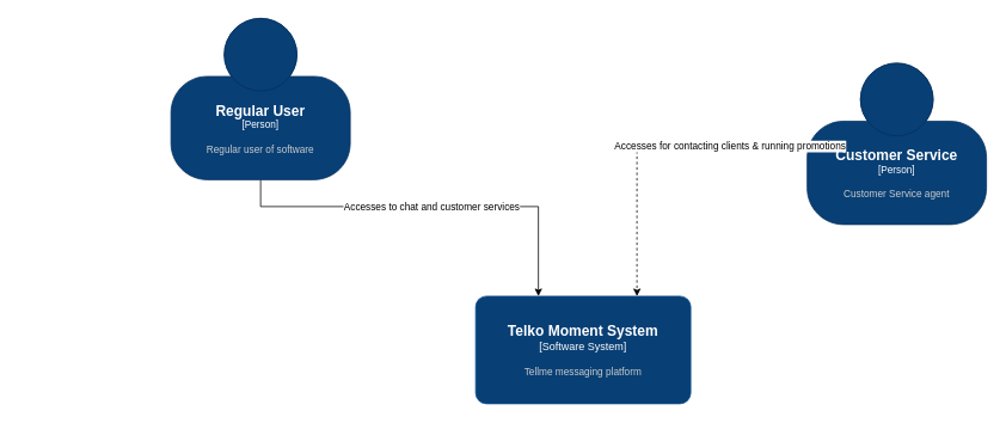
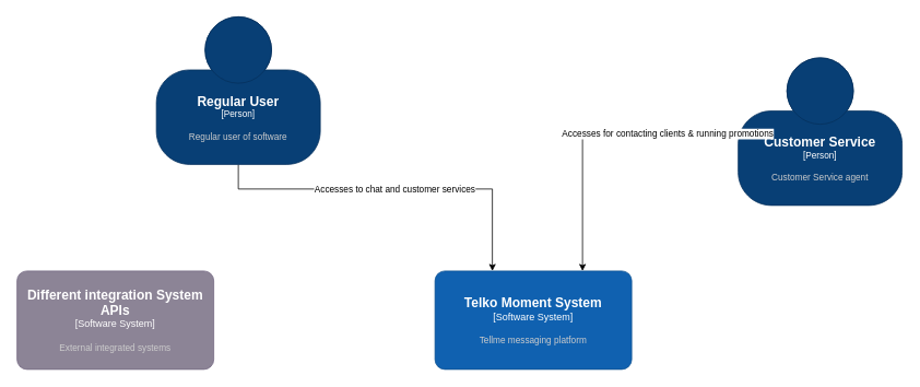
- <mxCell id="8" style="edgeStyle=orthogonalEdgeStyle;rounded=0;orthogonalLoop=1;jettySize=auto;html=1;entryX=0.75;entryY=0;entryDx=0;entryDy=0;entryPerimeter=0;dashed=1;" edge="1" parent="1" source="5" target="6"><mxGeometry relative="1" as="geometry" /></mxCell>
+ <mxCell id="8" style="edgeStyle=orthogonalEdgeStyle;rounded=0;orthogonalLoop=1;jettySize=auto;html=1;entryX=0.75;entryY=0;entryDx=0;entryDy=0;entryPerimeter=0;" edge="1" parent="1" source="5" target="6"><mxGeometry relative="1" as="geometry" /></mxCell>
+ <mxCell id="7" value="&lt;font style=&quot;font-size: 16px&quot;&gt;&lt;b&gt;Different integration System APIs&lt;/b&gt;&lt;/font&gt;&lt;div&gt;[Software System]&lt;/div&gt;&lt;br&gt;&lt;div&gt;&lt;font style=&quot;font-size: 11px&quot;&gt;&lt;font color=&quot;#cccccc&quot;&gt;External integrated systems&lt;/font&gt;&lt;/div&gt;" style="rounded=1;whiteSpace=wrap;html=1;labelBackgroundColor=none;fillColor=#8C8496;fontColor=#ffffff;align=center;arcSize=10;strokeColor=#736782;metaEdit=1;resizable=0;points=[[0.25,0,0],[0.5,0,0],[0.75,0,0],[1,0.25,0],[1,0.5,0],[1,0.75,0],[0.75,1,0],[0.5,1,0],[0.25,1,0],[0,0.75,0],[0,0.5,0],[0,0.25,0]];" vertex="1" parent="1"><mxGeometry x="20" y="330" width="240" height="120" as="geometry" /></mxCell>
- <mxCell id="6" value="&lt;font style=&quot;font-size: 16px&quot;&gt;&lt;b&gt;Telko Moment System&lt;/b&gt;&lt;/font&gt;&lt;div&gt;[Software System]&lt;/div&gt;&lt;br&gt;&lt;div&gt;&lt;font style=&quot;font-size: 11px&quot;&gt;&lt;font color=&quot;#cccccc&quot;&gt;Tellme messaging platform&lt;/font&gt;&lt;/div&gt;" style="rounded=1;whiteSpace=wrap;html=1;labelBackgroundColor=none;fillColor=#083f75;fontColor=#ffffff;align=center;arcSize=10;strokeColor=#0D5091;metaEdit=1;resizable=0;points=[[0.25,0,0],[0.5,0,0],[0.75,0,0],[1,0.25,0],[1,0.5,0],[1,0.75,0],[0.75,1,0],[0.5,1,0],[0.25,1,0],[0,0.75,0],[0,0.5,0],[0,0.25,0]];" vertex="1" parent="1"><mxGeometry x="530" y="330" width="240" height="120" as="geometry" /></mxCell>
+ <mxCell id="6" value="&lt;font style=&quot;font-size: 16px&quot;&gt;&lt;b&gt;Telko Moment System&lt;/b&gt;&lt;/font&gt;&lt;div&gt;[Software System]&lt;/div&gt;&lt;br&gt;&lt;div&gt;&lt;font style=&quot;font-size: 11px&quot;&gt;&lt;font color=&quot;#cccccc&quot;&gt;Tellme messaging platform&lt;/font&gt;&lt;/div&gt;" style="rounded=1;whiteSpace=wrap;html=1;labelBackgroundColor=none;fillColor=#1061B0;fontColor=#ffffff;align=center;arcSize=10;strokeColor=#0D5091;metaEdit=1;resizable=0;points=[[0.25,0,0],[0.5,0,0],[0.75,0,0],[1,0.25,0],[1,0.5,0],[1,0.75,0],[0.75,1,0],[0.5,1,0],[0.25,1,0],[0,0.75,0],[0,0.5,0],[0,0.25,0]];" vertex="1" parent="1"><mxGeometry x="530" y="330" width="240" height="120" as="geometry" /></mxCell>
